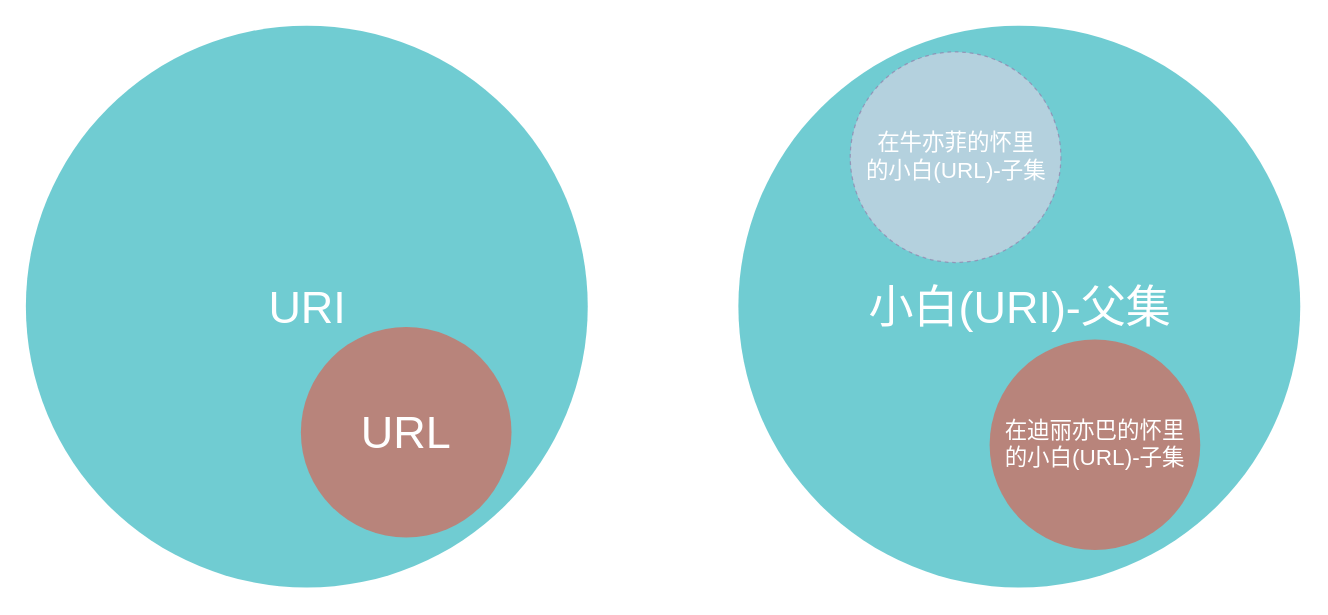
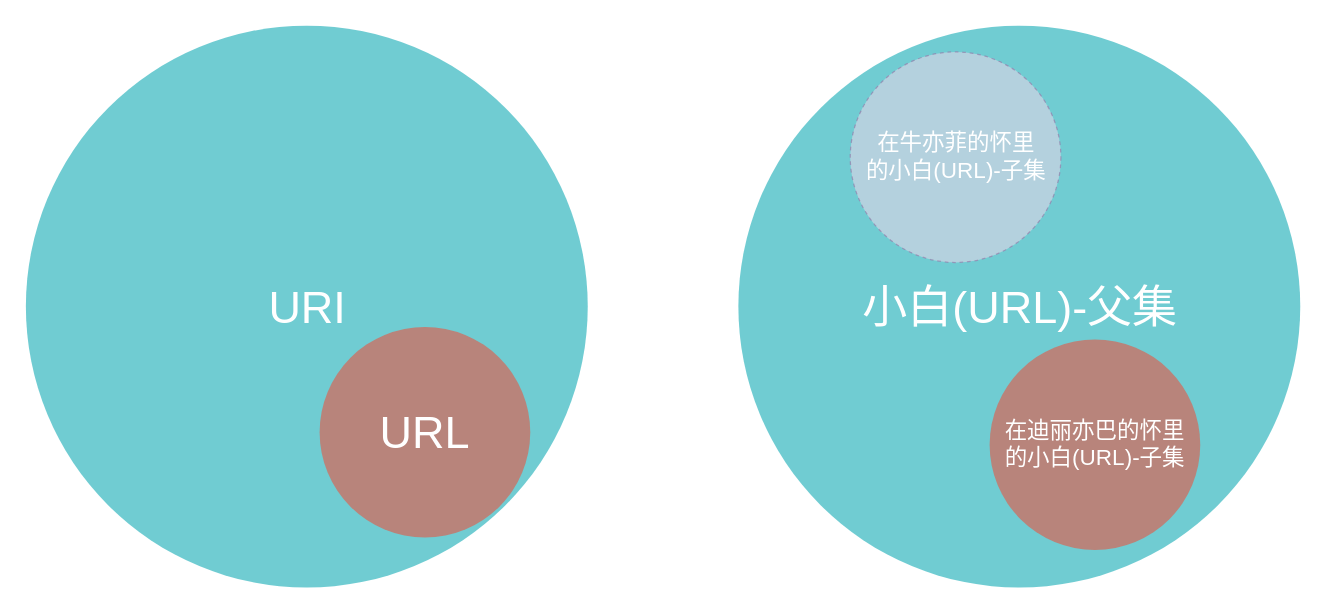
- <mxCell id="5" value="&lt;span style=&quot;font-size: 36px&quot;&gt;小白(URI)-父集&lt;/span&gt;" style="ellipse;fillColor=#12AAB5;opacity=60;strokeColor=none;html=1;fontColor=#FFFFFF;" vertex="1" parent="1"><mxGeometry x="590" y="20" width="449.5" height="449.5" as="geometry" /></mxCell>
+ <mxCell id="5" value="&lt;span style=&quot;font-size: 36px&quot;&gt;小白(URL)-父集&lt;/span&gt;" style="ellipse;fillColor=#12AAB5;opacity=60;strokeColor=none;html=1;fontColor=#FFFFFF;" vertex="1" parent="1"><mxGeometry x="590" y="20" width="449.5" height="449.5" as="geometry" /></mxCell>
- <mxCell id="3" value="&lt;font style=&quot;font-size: 36px&quot;&gt;URL&lt;/font&gt;" style="ellipse;fillColor=#e85642;opacity=60;strokeColor=none;html=1;fontColor=#FFFFFF;" parent="1" vertex="1"><mxGeometry x="240" y="261" width="168.5" height="168.5" as="geometry" /></mxCell>
+ <mxCell id="3" value="&lt;font style=&quot;font-size: 36px&quot;&gt;URL&lt;/font&gt;" style="ellipse;fillColor=#e85642;opacity=60;strokeColor=none;html=1;fontColor=#FFFFFF;" parent="1" vertex="1"><mxGeometry x="255" y="261" width="168.5" height="168.5" as="geometry" /></mxCell>
